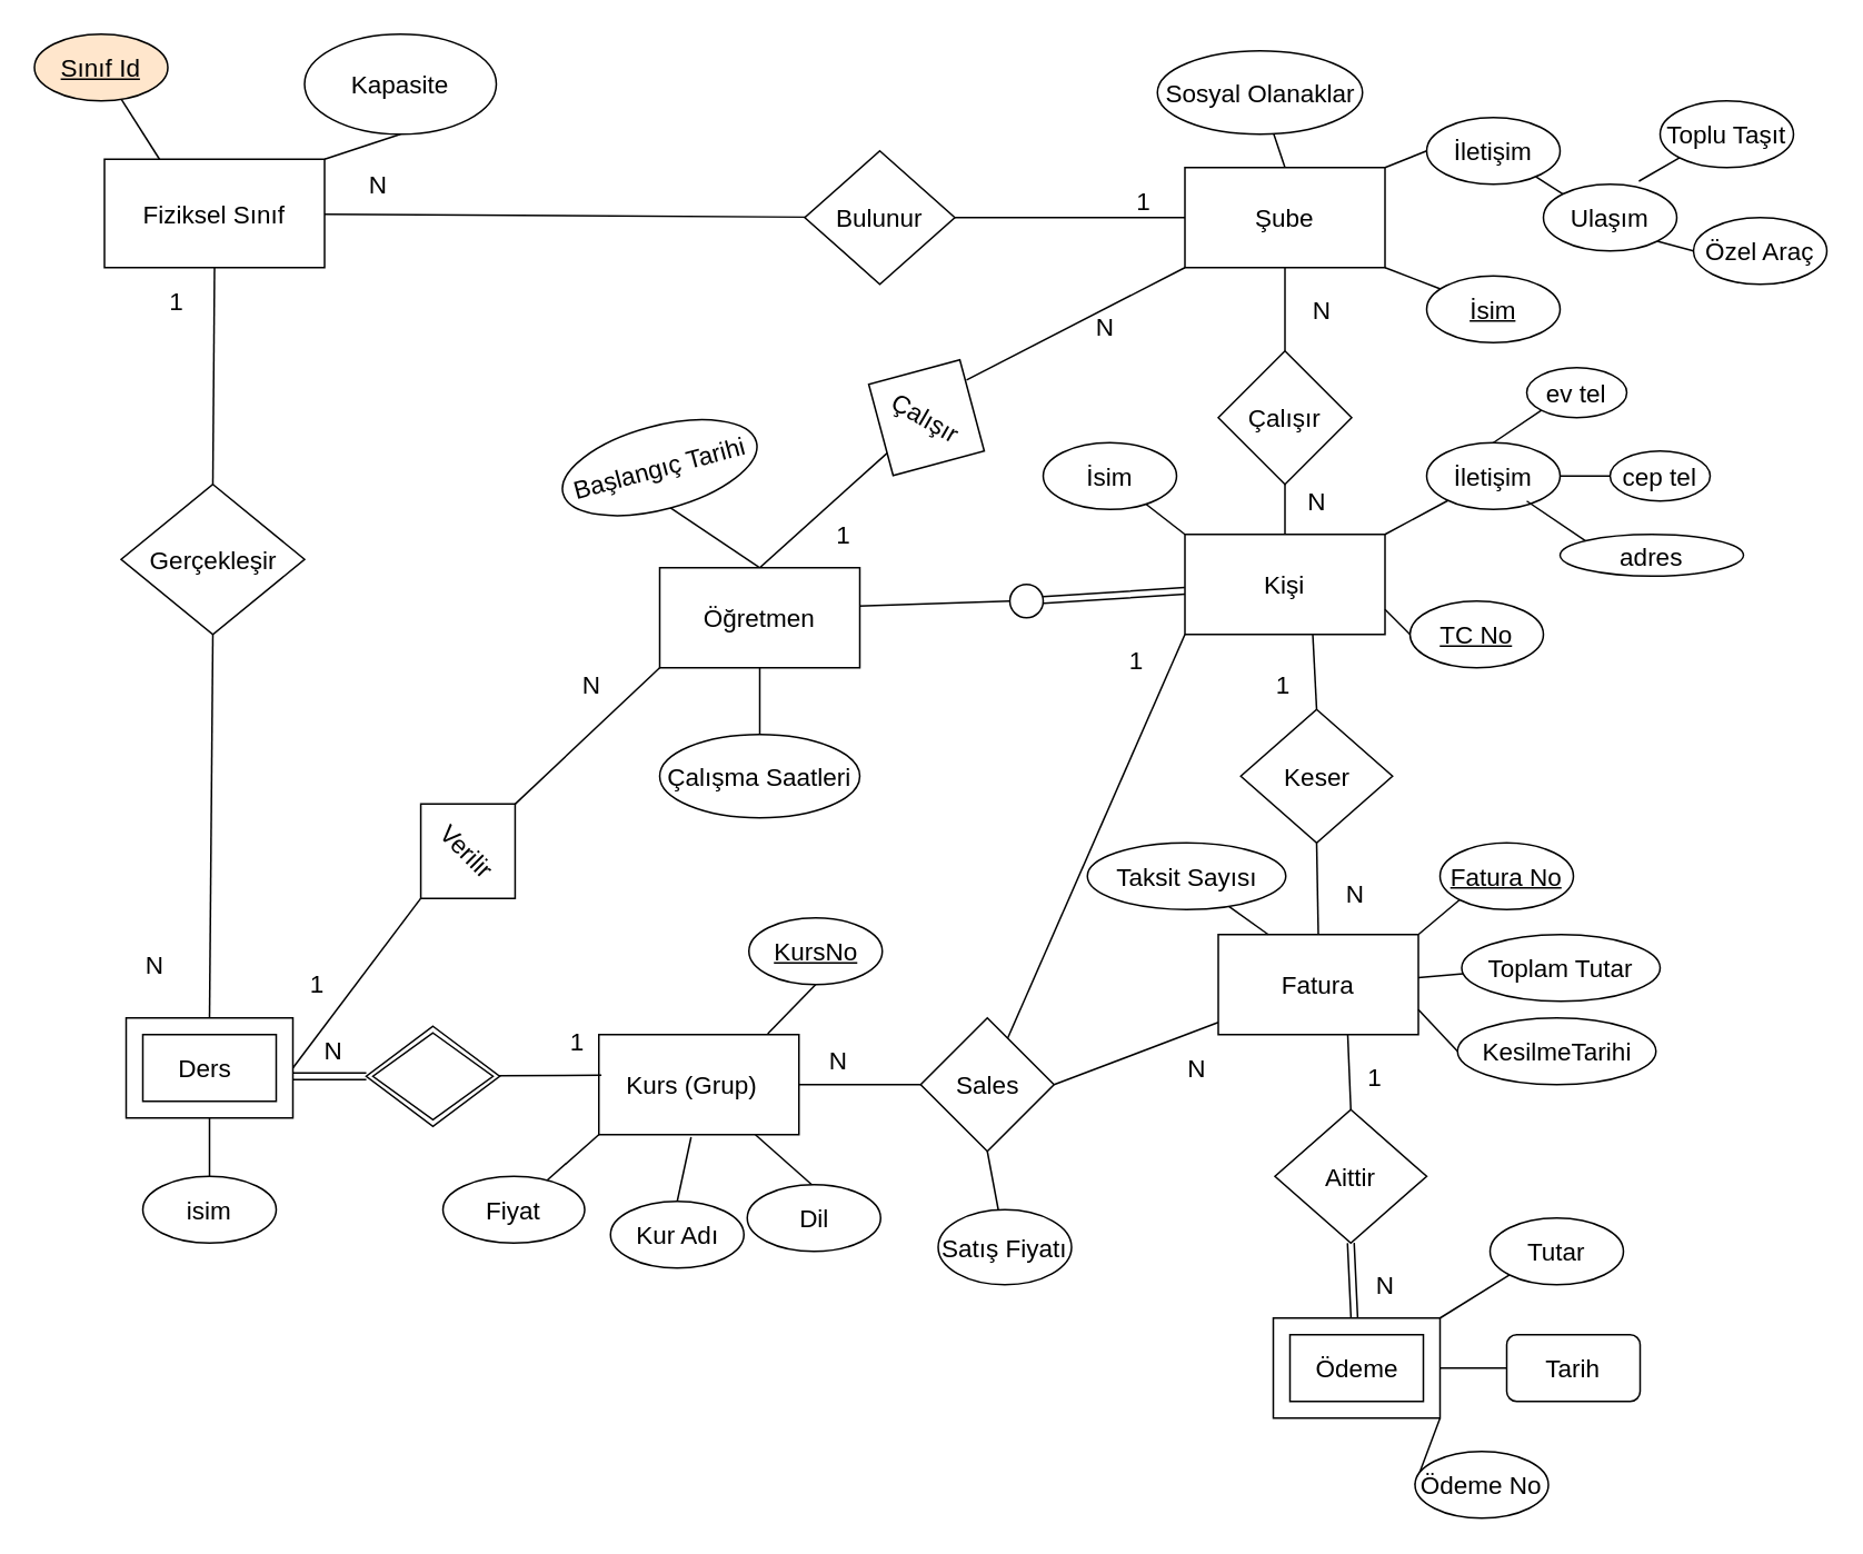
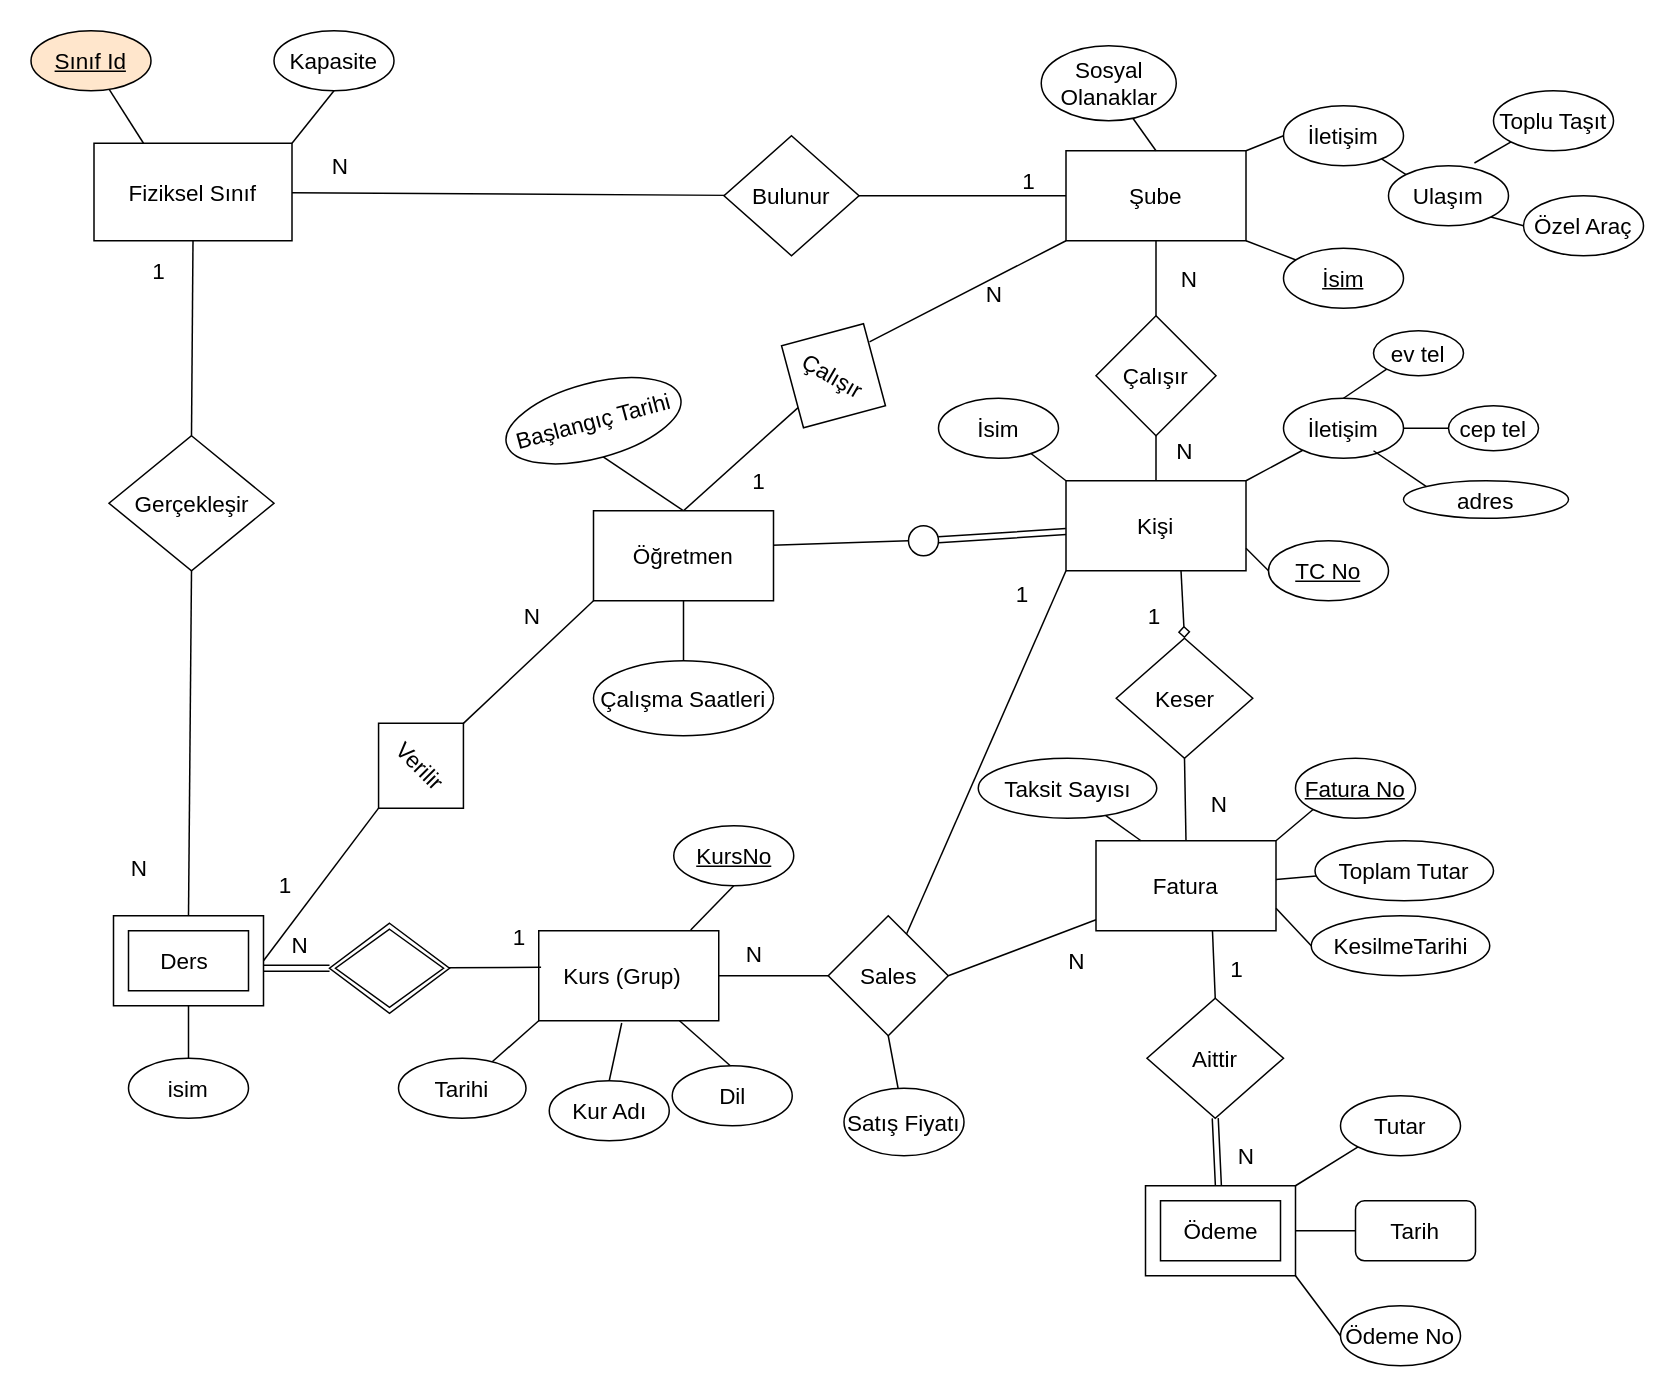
- <mxCell id="78" value="Kapasite" style="ellipse;whiteSpace=wrap;html=1;fontSize=15;" vertex="1" parent="1"><mxGeometry x="182" y="20" width="115" height="60" as="geometry" /></mxCell>
+ <mxCell id="78" value="Kapasite" style="ellipse;whiteSpace=wrap;html=1;fontSize=15;" vertex="1" parent="1"><mxGeometry x="182" y="20" width="80" height="40" as="geometry" /></mxCell>
- <mxCell id="109" value="Sosyal Olanaklar" style="ellipse;whiteSpace=wrap;html=1;fontSize=15;" vertex="1" parent="1"><mxGeometry x="693.5" y="30" width="123" height="50" as="geometry" /></mxCell>
+ <mxCell id="109" value="Sosyal Olanaklar" style="ellipse;whiteSpace=wrap;html=1;fontSize=15;" vertex="1" parent="1"><mxGeometry x="693.5" y="30" width="90" height="50" as="geometry" /></mxCell>
- <mxCell id="34" style="edgeStyle=none;rounded=0;orthogonalLoop=1;jettySize=auto;html=1;entryX=0.5;entryY=0;entryDx=0;entryDy=0;endArrow=none;endFill=0;fontSize=15;exitX=0.639;exitY=1;exitDx=0;exitDy=0;exitPerimeter=0;" edge="1" parent="1" source="5" target="47"><mxGeometry relative="1" as="geometry"><mxPoint x="875" y="480" as="sourcePoint" /></mxGeometry></mxCell>
+ <mxCell id="34" style="edgeStyle=none;rounded=0;orthogonalLoop=1;jettySize=auto;html=1;entryX=0.5;entryY=0;entryDx=0;entryDy=0;endArrow=diamond;endFill=0;fontSize=15;exitX=0.639;exitY=1;exitDx=0;exitDy=0;exitPerimeter=0;" edge="1" parent="1" source="5" target="47"><mxGeometry relative="1" as="geometry"><mxPoint x="875" y="480" as="sourcePoint" /></mxGeometry></mxCell>
- <mxCell id="103" value="Fiyat" style="ellipse;whiteSpace=wrap;html=1;fontSize=15;" vertex="1" parent="1"><mxGeometry x="265" y="705" width="85" height="40" as="geometry" /></mxCell>
+ <mxCell id="103" value="Tarihi" style="ellipse;whiteSpace=wrap;html=1;fontSize=15;" vertex="1" parent="1"><mxGeometry x="265" y="705" width="85" height="40" as="geometry" /></mxCell>
- <mxCell id="60" value="Ödeme No" style="ellipse;whiteSpace=wrap;html=1;fontSize=15;" vertex="1" parent="1"><mxGeometry x="848" y="870" width="80" height="40" as="geometry" /></mxCell>
+ <mxCell id="60" value="Ödeme No" style="ellipse;whiteSpace=wrap;html=1;fontSize=15;" vertex="1" parent="1"><mxGeometry x="893" y="870" width="80" height="40" as="geometry" /></mxCell>
